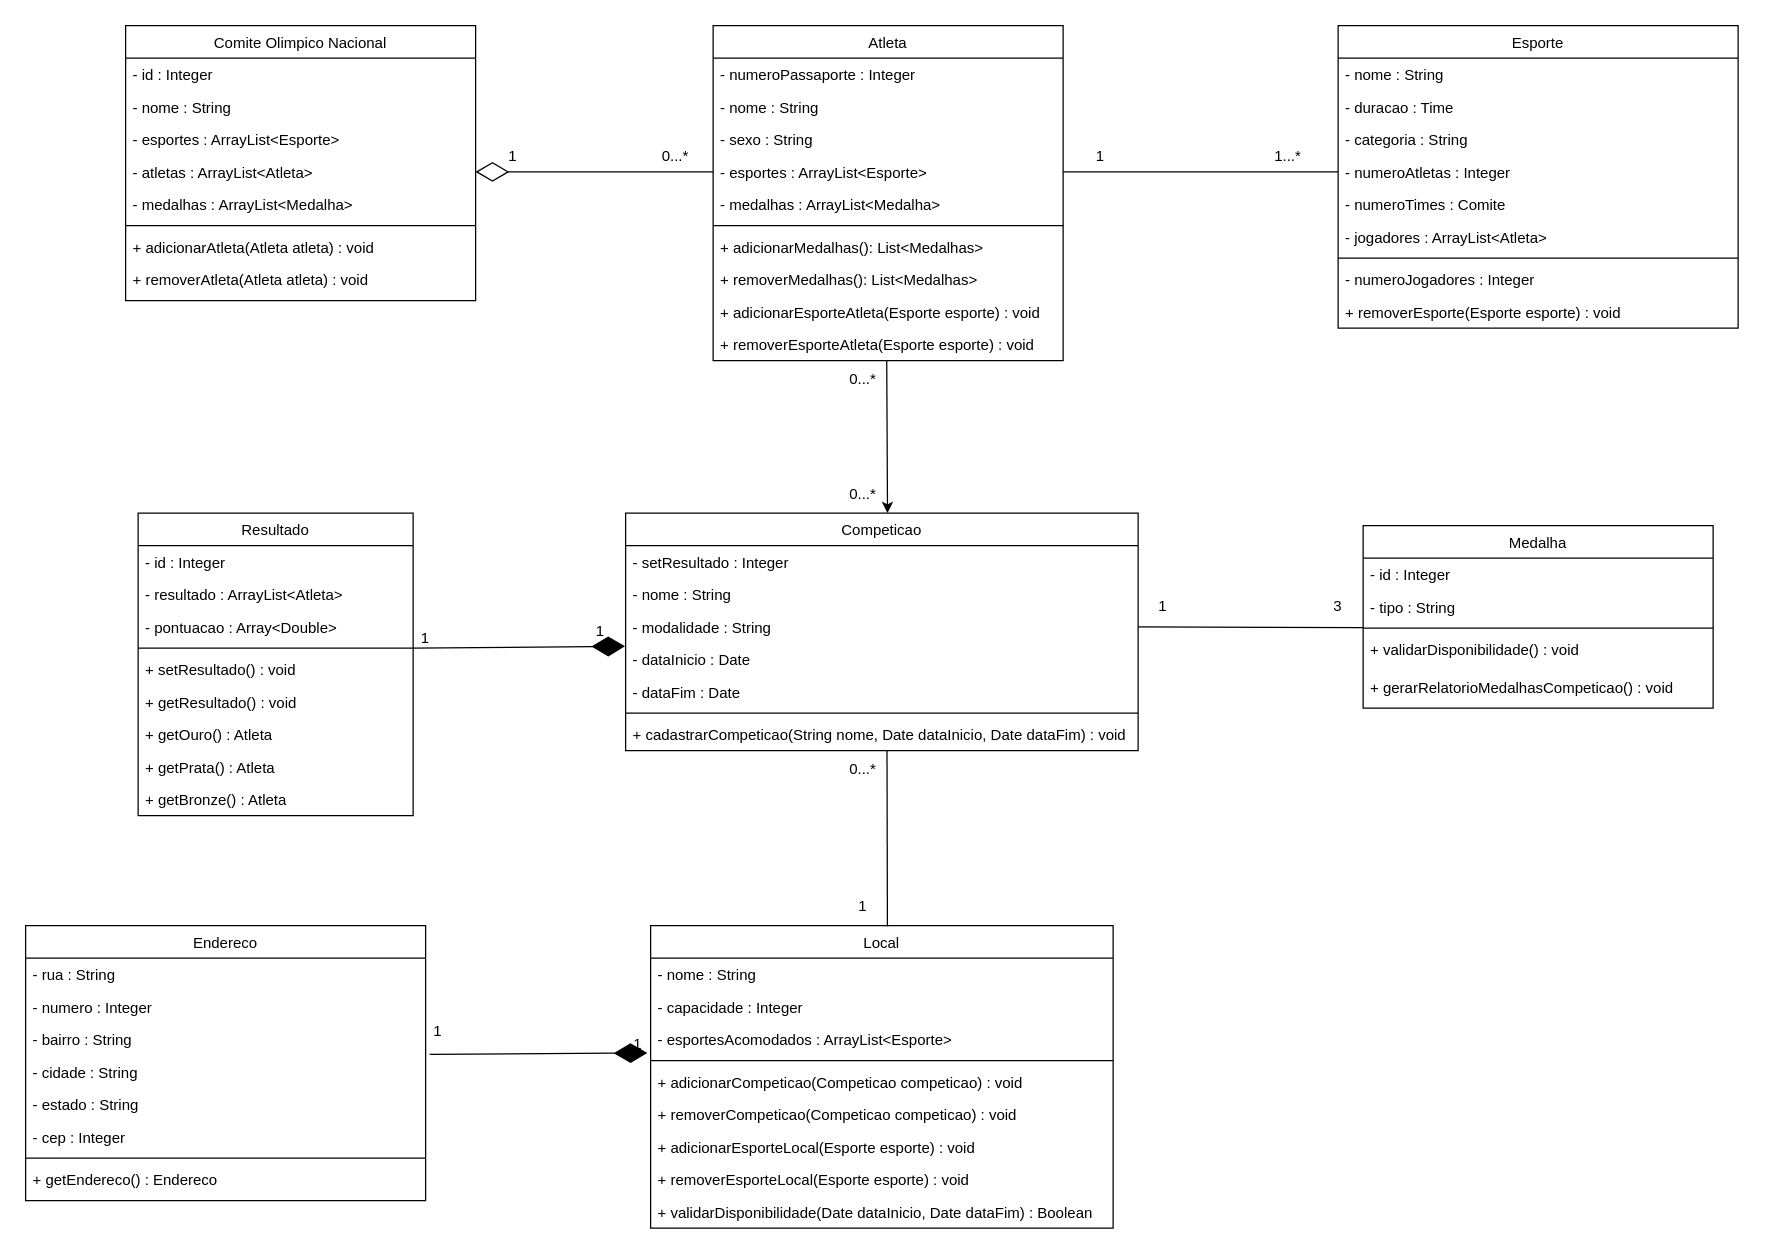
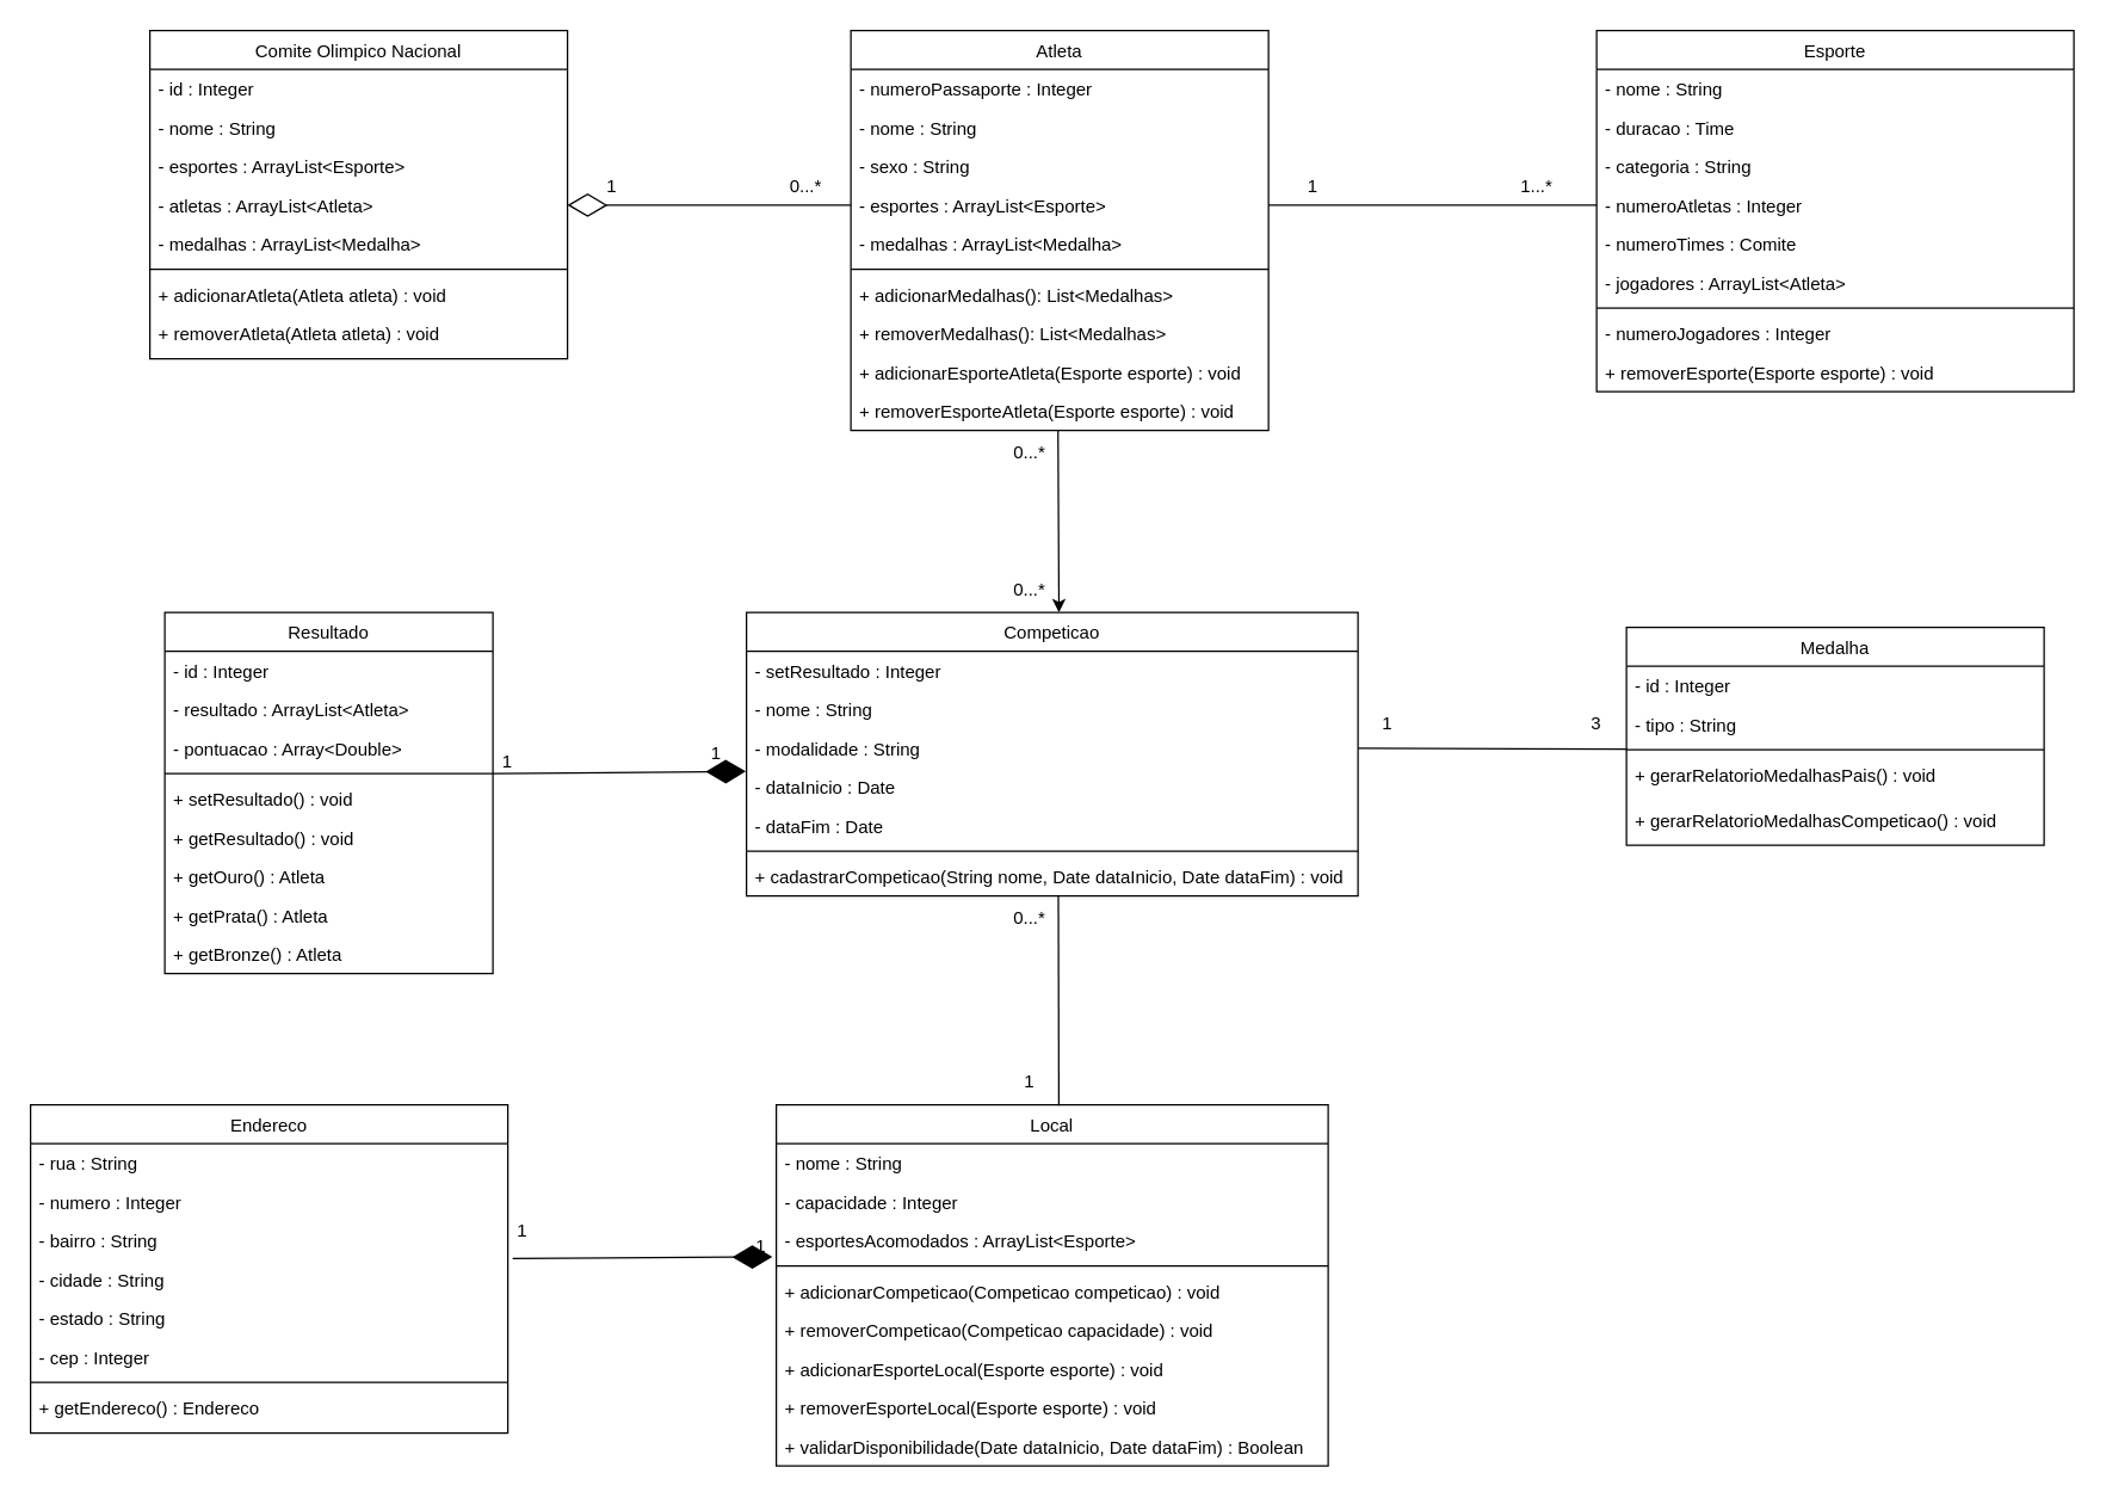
- <mxCell id="64" value="+ validarDisponibilidade() : void" style="text;align=left;verticalAlign=top;spacingLeft=4;spacingRight=4;overflow=hidden;rotatable=0;points=[[0,0.5],[1,0.5]];portConstraint=eastwest;" parent="60" vertex="1"><mxGeometry y="86" width="280" height="30" as="geometry" /></mxCell>
+ <mxCell id="64" value="+ gerarRelatorioMedalhasPais() : void" style="text;align=left;verticalAlign=top;spacingLeft=4;spacingRight=4;overflow=hidden;rotatable=0;points=[[0,0.5],[1,0.5]];portConstraint=eastwest;" parent="60" vertex="1"><mxGeometry y="86" width="280" height="30" as="geometry" /></mxCell>
- <mxCell id="37" value="+ removerCompeticao(Competicao competicao) : void" style="text;align=left;verticalAlign=top;spacingLeft=4;spacingRight=4;overflow=hidden;rotatable=0;points=[[0,0.5],[1,0.5]];portConstraint=eastwest;" parent="31" vertex="1"><mxGeometry y="138" width="370" height="26" as="geometry" /></mxCell>
+ <mxCell id="37" value="+ removerCompeticao(Competicao capacidade) : void" style="text;align=left;verticalAlign=top;spacingLeft=4;spacingRight=4;overflow=hidden;rotatable=0;points=[[0,0.5],[1,0.5]];portConstraint=eastwest;" parent="31" vertex="1"><mxGeometry y="138" width="370" height="26" as="geometry" /></mxCell>
